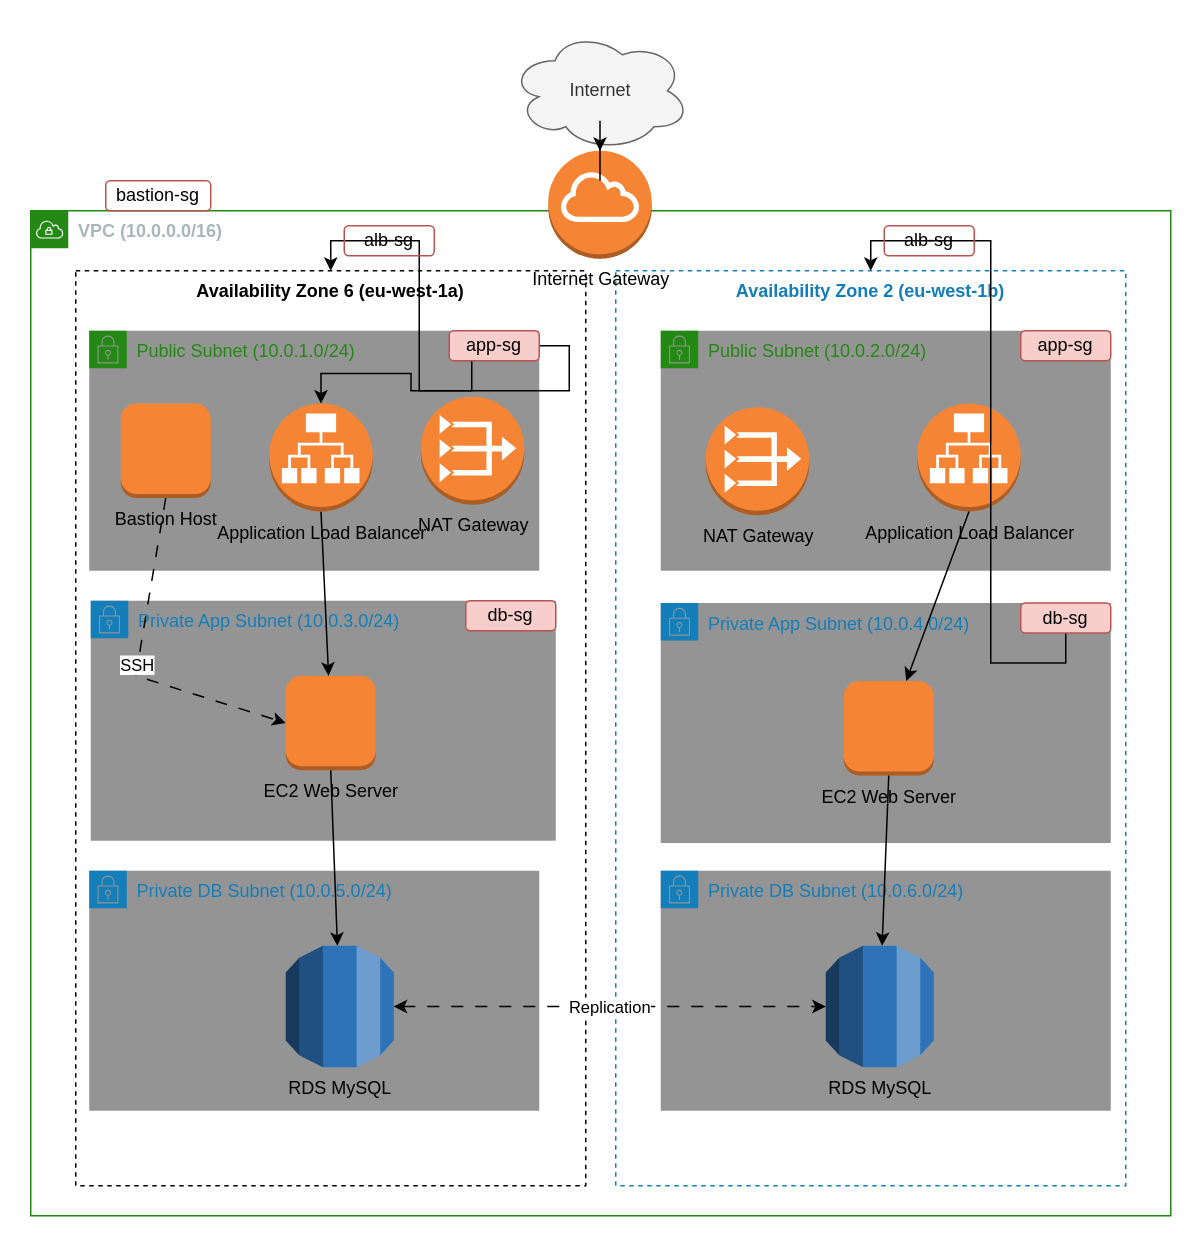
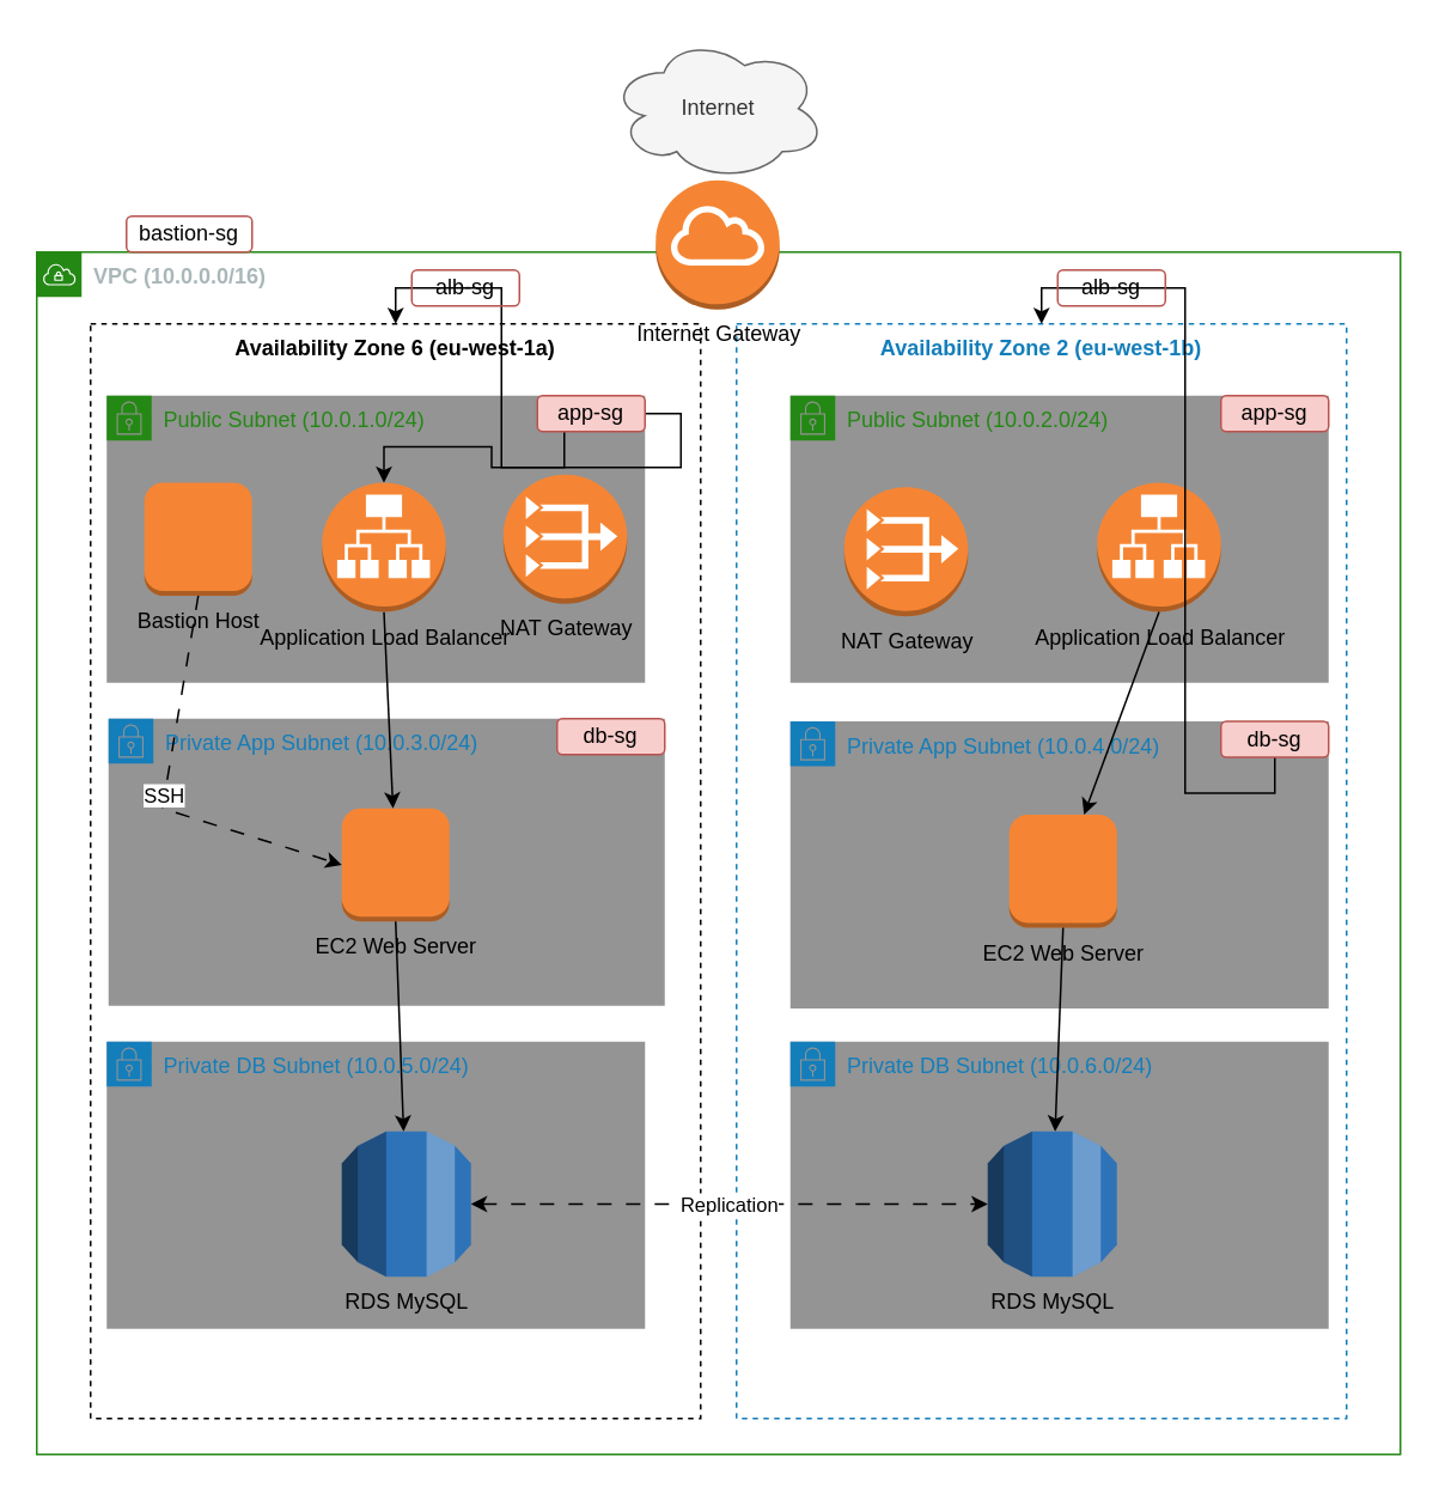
- <mxCell id="32" value="" style="edgeStyle=orthogonalEdgeStyle;rounded=0;orthogonalLoop=1;jettySize=auto;html=1;" parent="1" source="31" target="30" edge="1"><mxGeometry relative="1" as="geometry" /></mxCell>
